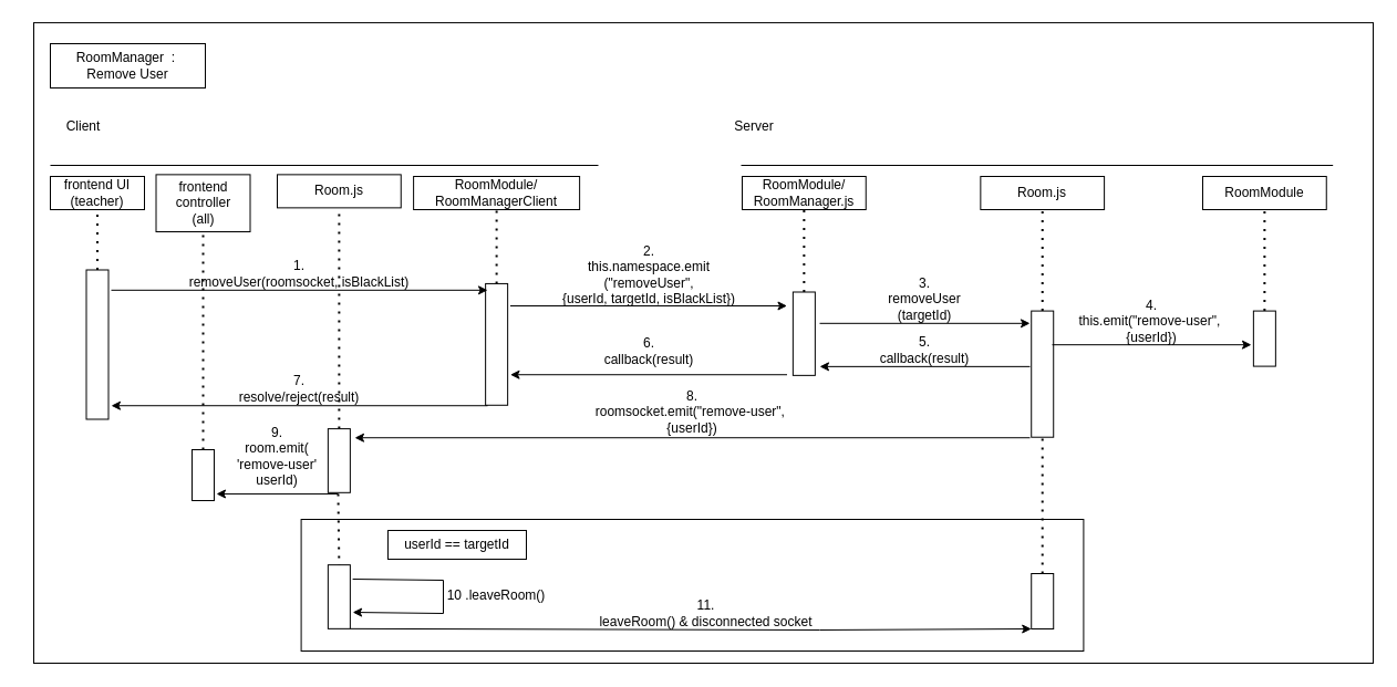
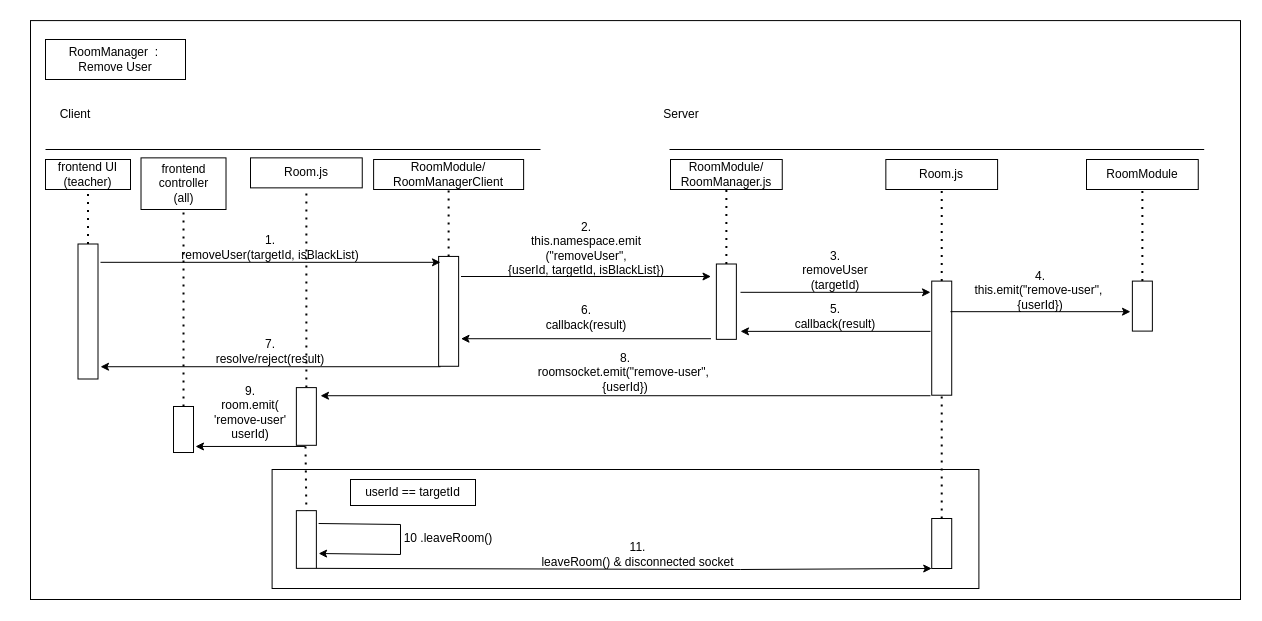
- <mxCell id="16" value="1. &lt;br&gt;removeUser(roomsocket, isBlackList)" style="text;strokeColor=none;align=center;fillColor=none;html=1;verticalAlign=middle;whiteSpace=wrap;rounded=0;" parent="1" vertex="1"><mxGeometry x="100" y="231.82" width="340" height="30" as="geometry" /></mxCell>
+ <mxCell id="16" value="1. &lt;br&gt;removeUser(targetId, isBlackList)" style="text;strokeColor=none;align=center;fillColor=none;html=1;verticalAlign=middle;whiteSpace=wrap;rounded=0;" parent="1" vertex="1"><mxGeometry x="100" y="231.82" width="340" height="30" as="geometry" /></mxCell>
